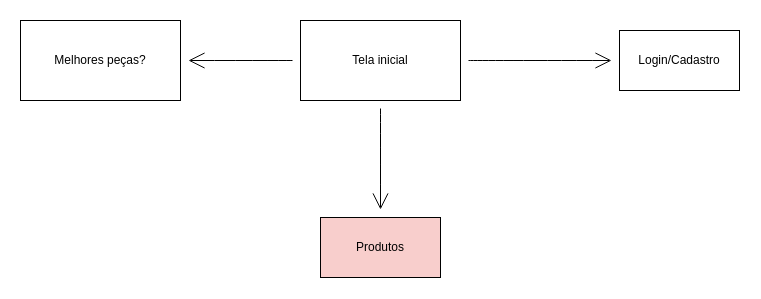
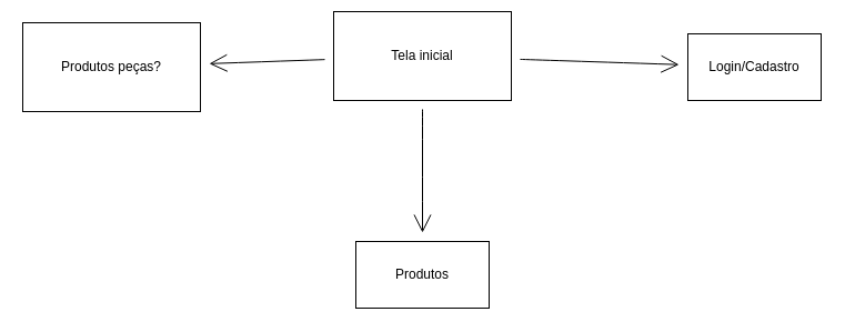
- <mxCell id="8" value="Melhores peças?" style="rounded=0;whiteSpace=wrap;html=1;" parent="1" vertex="1"><mxGeometry x="20" y="20" width="160" height="80" as="geometry" /></mxCell>
+ <mxCell id="8" value="Produtos peças?" style="rounded=0;whiteSpace=wrap;html=1;" parent="1" vertex="1"><mxGeometry x="20" y="20" width="160" height="80" as="geometry" /></mxCell>
- <mxCell id="5" value="Tela inicial" style="rounded=0;whiteSpace=wrap;html=1;" parent="1" vertex="1"><mxGeometry x="300" y="20" width="160" height="80" as="geometry" /></mxCell>
+ <mxCell id="5" value="Tela inicial" style="rounded=0;whiteSpace=wrap;html=1;" parent="1" vertex="1"><mxGeometry x="300" y="10" width="160" height="80" as="geometry" /></mxCell>
- <mxCell id="7" value="Produtos" style="whiteSpace=wrap;html=1;fillColor=#f8cecc;" parent="1" vertex="1"><mxGeometry x="320" y="217" width="120" height="60" as="geometry" /></mxCell>
+ <mxCell id="7" value="Produtos" style="whiteSpace=wrap;html=1;" parent="1" vertex="1"><mxGeometry x="320" y="217" width="120" height="60" as="geometry" /></mxCell>
